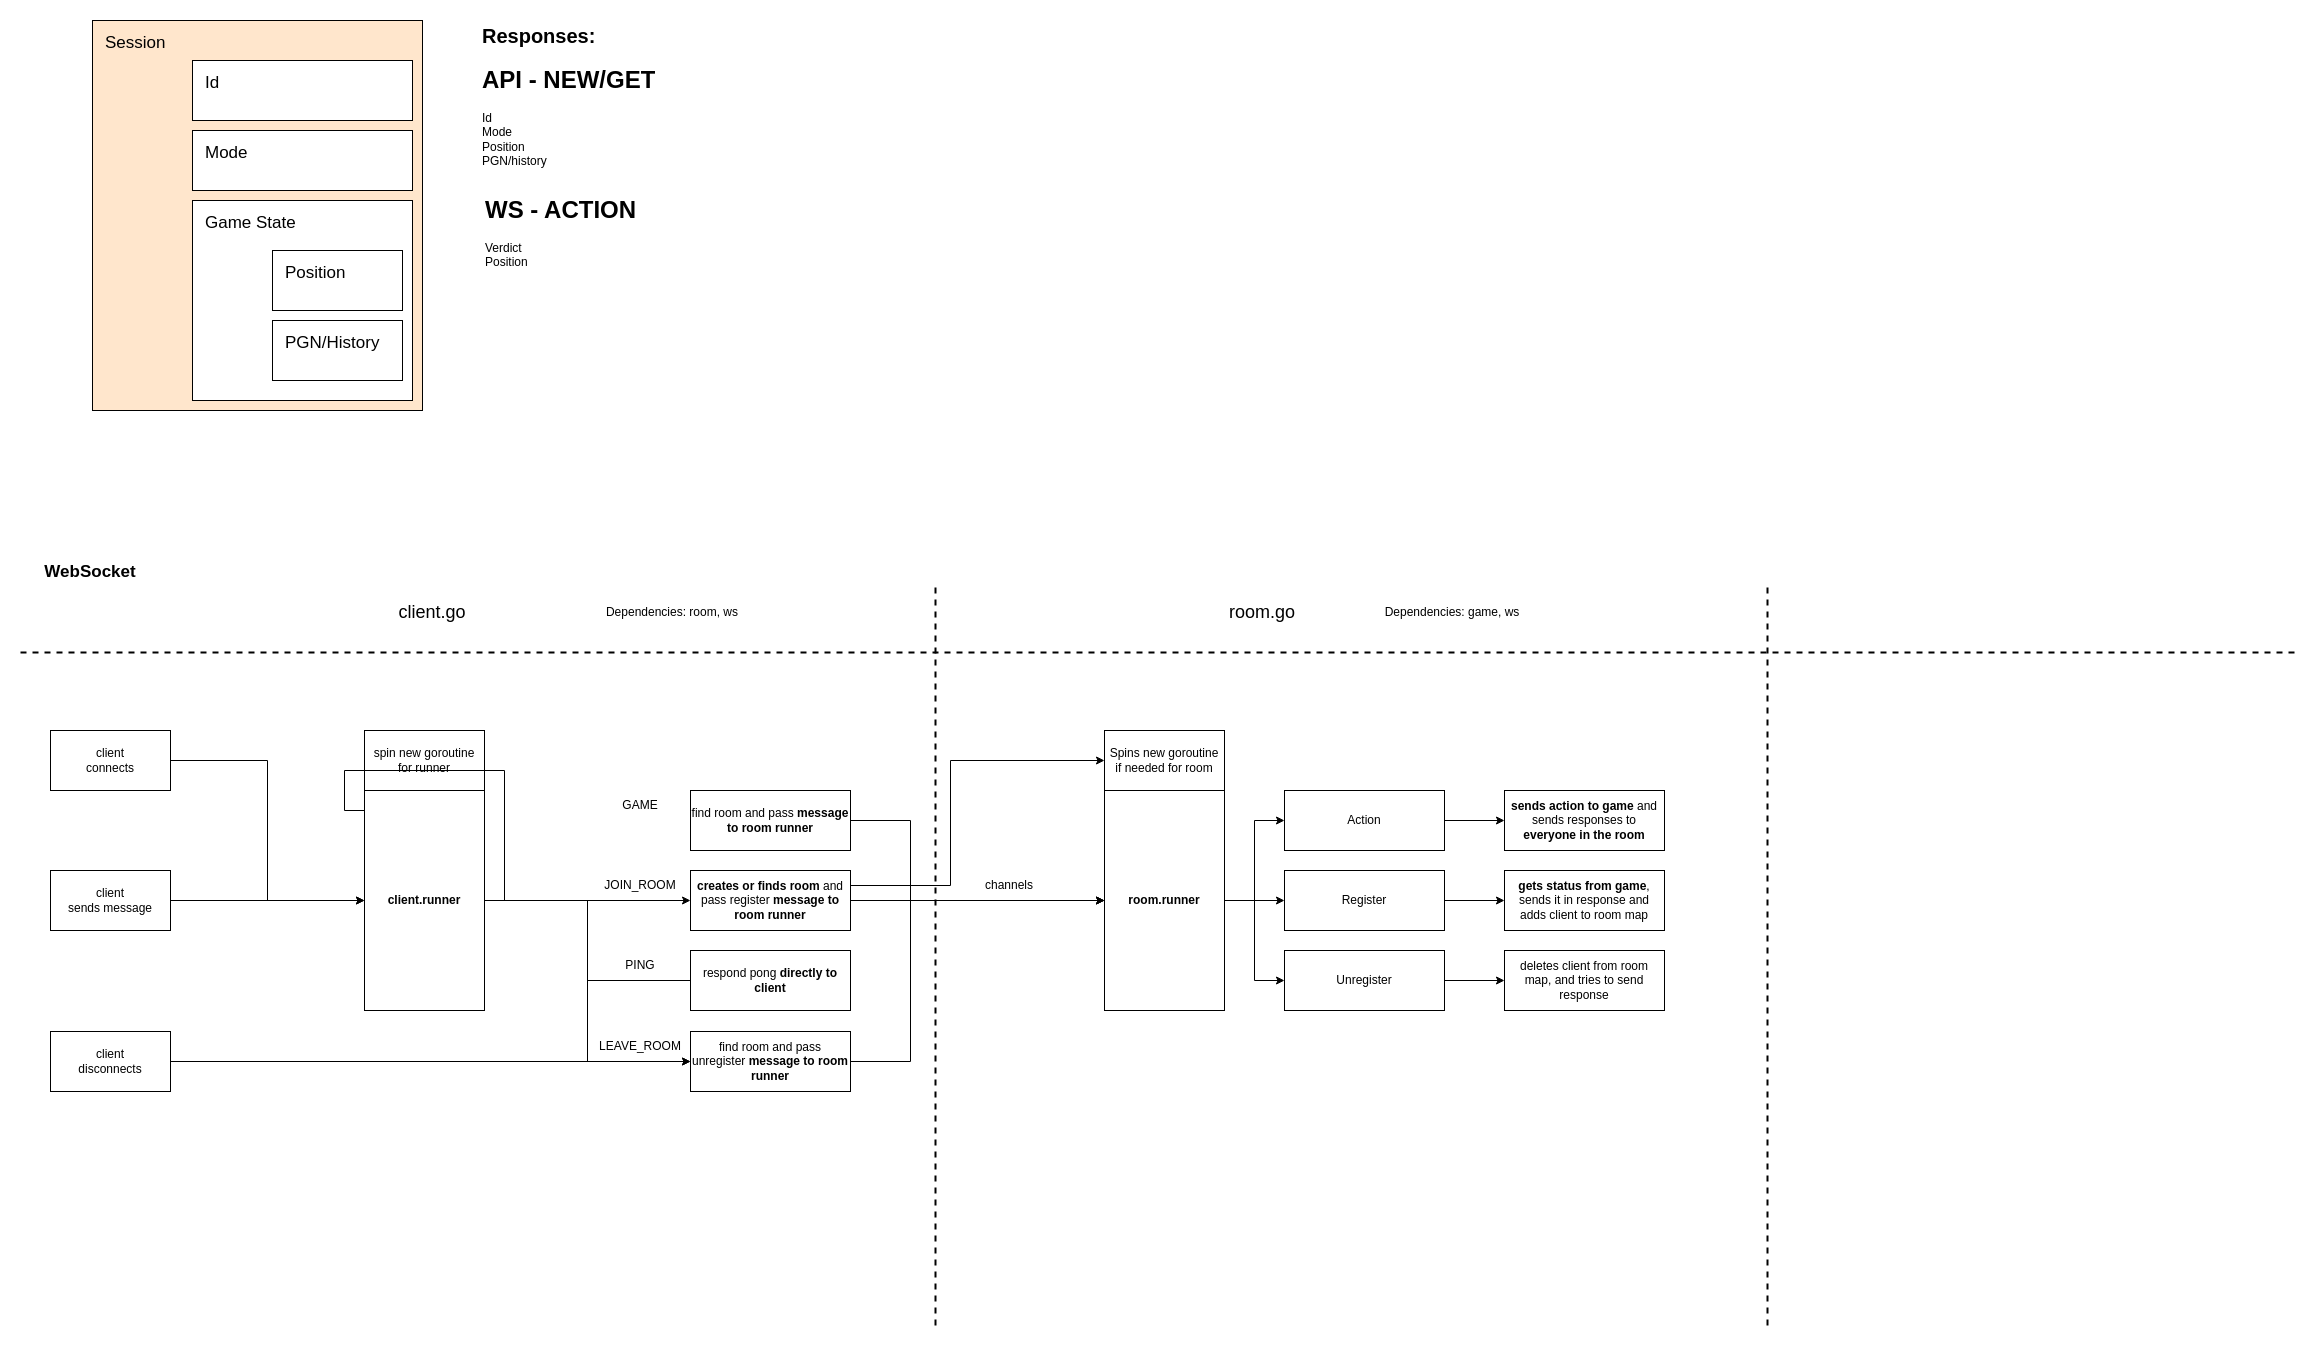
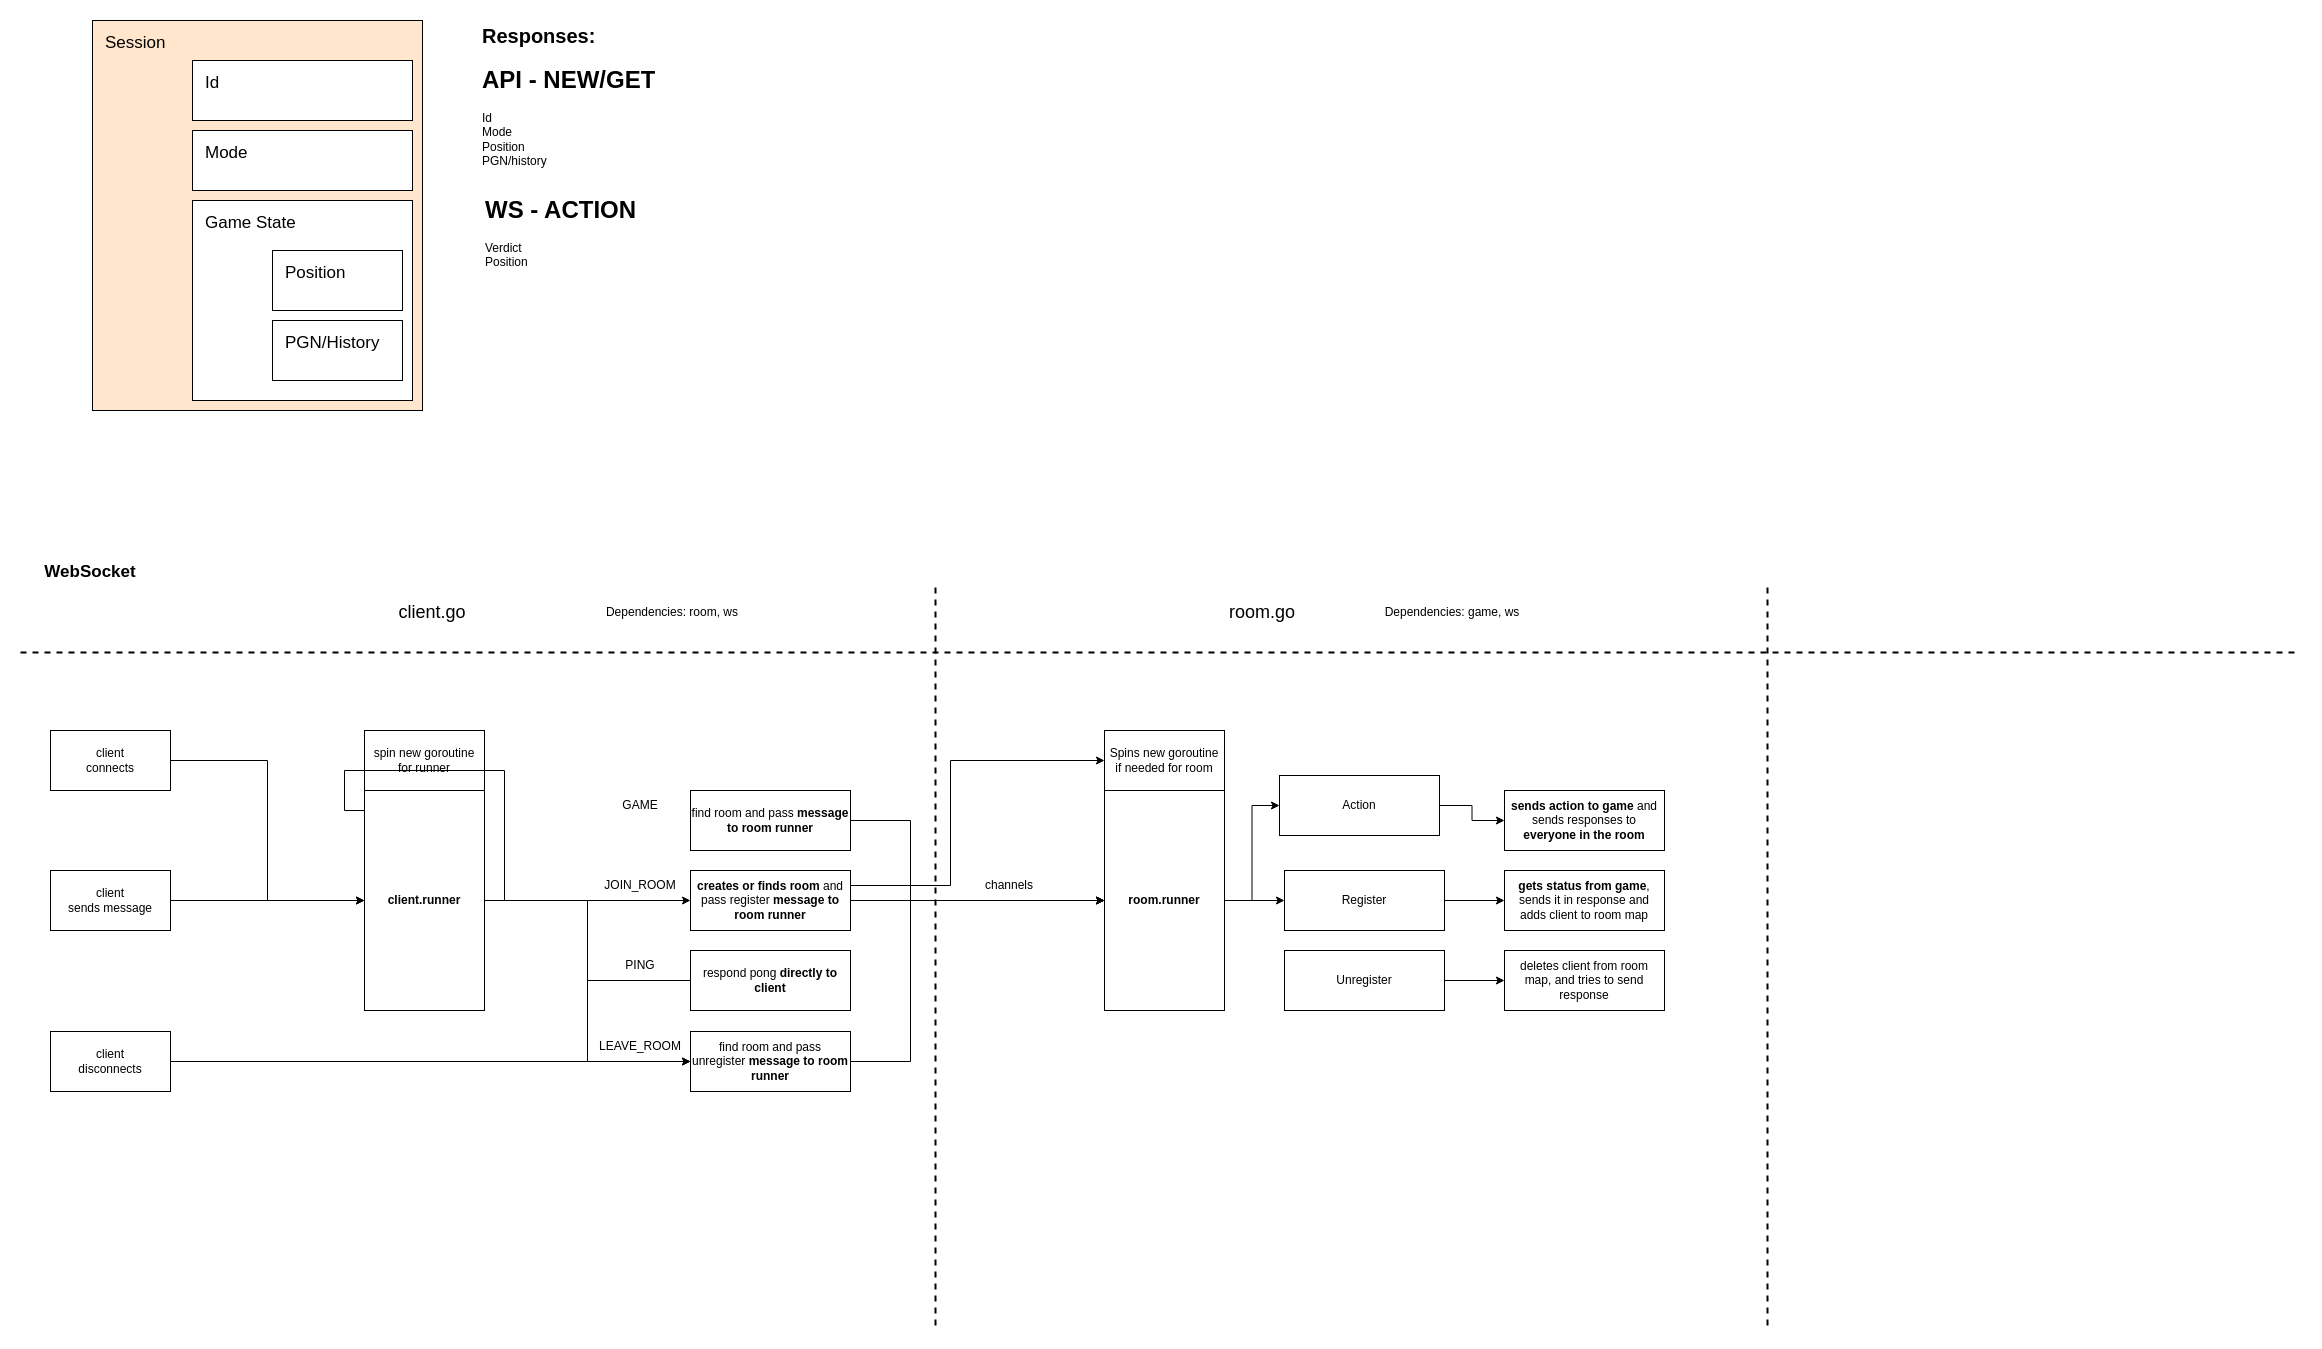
- <mxCell id="38" value="Action" style="rounded=0;whiteSpace=wrap;html=1;" parent="1" vertex="1"><mxGeometry x="1284" y="790" width="160" height="60" as="geometry" /></mxCell>
+ <mxCell id="38" value="Action" style="rounded=0;whiteSpace=wrap;html=1;" parent="1" vertex="1"><mxGeometry x="1279" y="775" width="160" height="60" as="geometry" /></mxCell>
- <mxCell id="28" style="edgeStyle=orthogonalEdgeStyle;rounded=0;orthogonalLoop=1;jettySize=auto;html=1;exitX=1;exitY=0.5;exitDx=0;exitDy=0;entryX=0;entryY=0.5;entryDx=0;entryDy=0;" parent="1" source="29" target="42" edge="1"><mxGeometry relative="1" as="geometry" /></mxCell>
